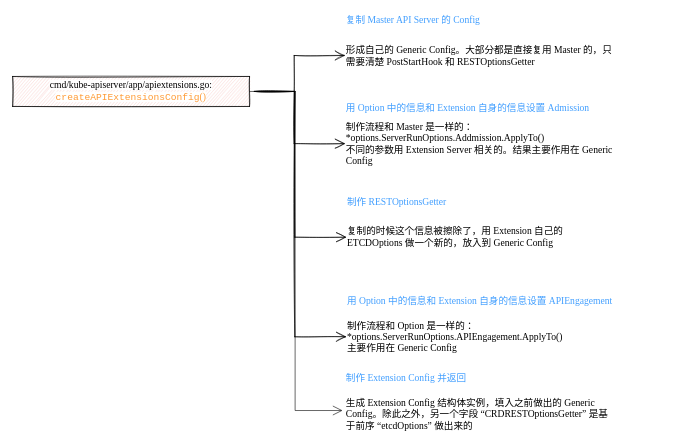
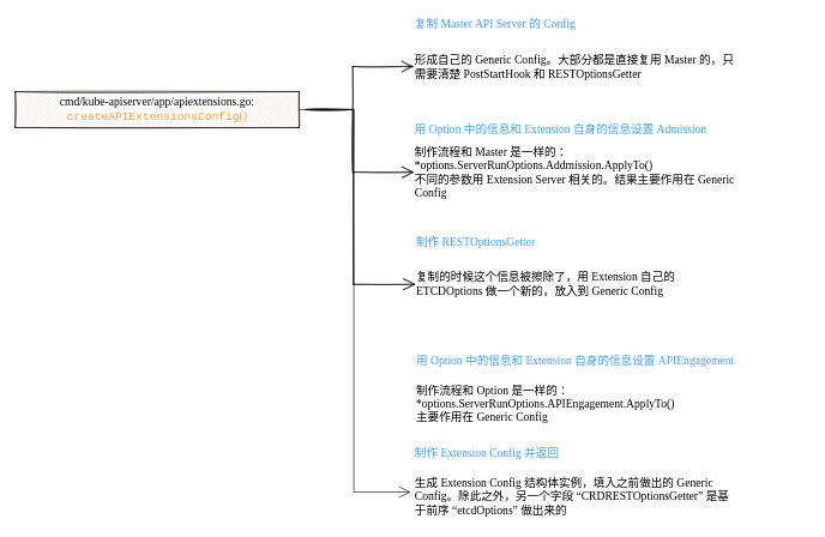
- <mxCell id="5" style="edgeStyle=orthogonalEdgeStyle;rounded=0;sketch=1;hachureGap=4;orthogonalLoop=1;jettySize=auto;html=1;entryX=0;entryY=0.5;entryDx=0;entryDy=0;fontFamily=Lucida Console;fontSize=16;fontColor=#000000;endArrow=open;startSize=14;endSize=14;sourcePerimeterSpacing=8;targetPerimeterSpacing=8;" edge="1" parent="1" source="6" target="15"><mxGeometry relative="1" as="geometry" /></mxCell>
